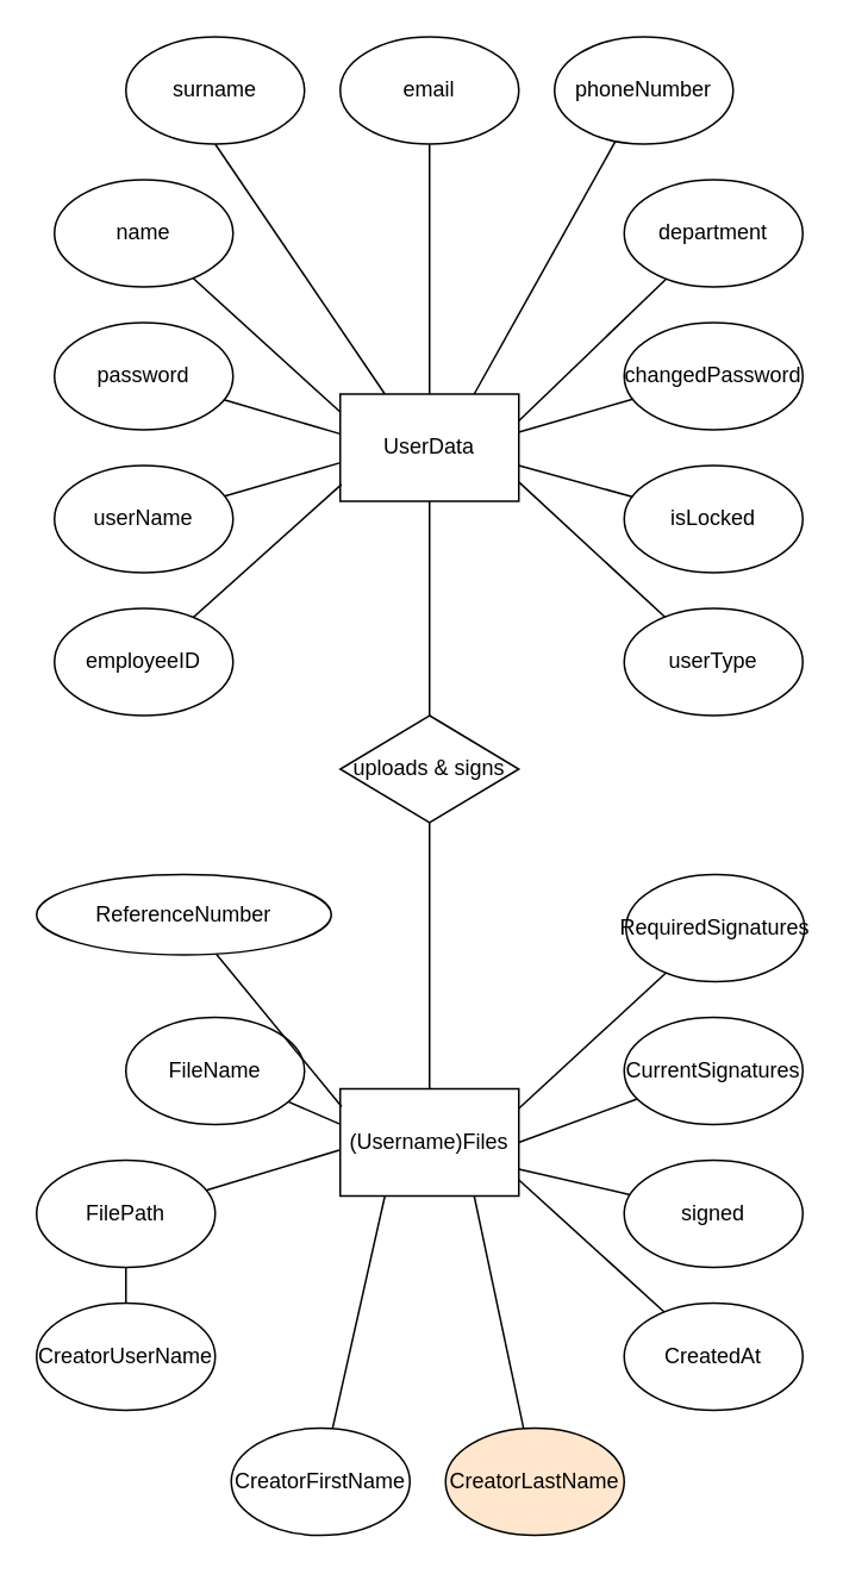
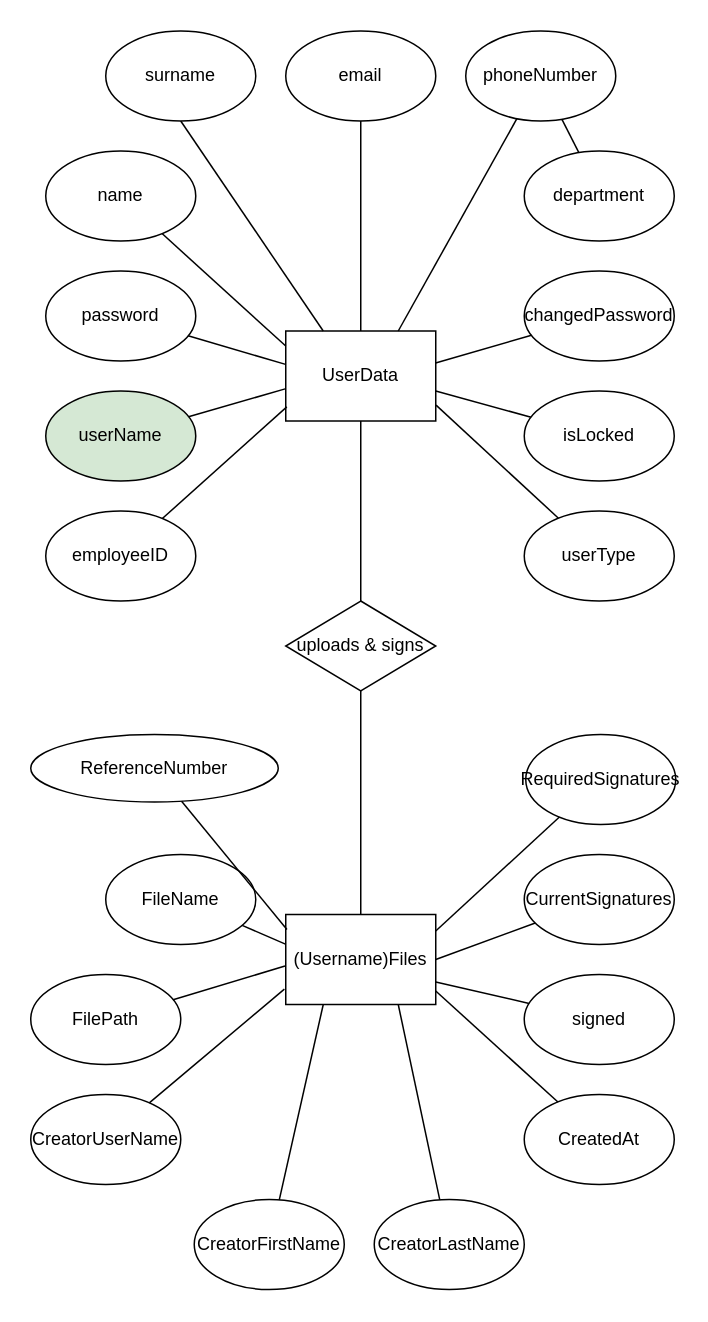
- <mxCell id="16" style="rounded=0;orthogonalLoop=1;jettySize=auto;html=1;entryX=1;entryY=0.25;entryDx=0;entryDy=0;endArrow=none;endFill=0;" edge="1" parent="1" source="17" target="2"><mxGeometry relative="1" as="geometry" /></mxCell>
+ <mxCell id="16" style="rounded=0;orthogonalLoop=1;jettySize=auto;html=1;endArrow=none;endFill=0;" edge="1" parent="1" source="17" target="15"><mxGeometry relative="1" as="geometry" /></mxCell>
- <mxCell id="7" value="userName" style="ellipse;whiteSpace=wrap;html=1;" vertex="1" parent="1"><mxGeometry x="30" y="260" width="100" height="60" as="geometry" /></mxCell>
+ <mxCell id="7" value="userName" style="ellipse;whiteSpace=wrap;html=1;fillColor=#d5e8d4;" vertex="1" parent="1"><mxGeometry x="30" y="260" width="100" height="60" as="geometry" /></mxCell>
- <mxCell id="43" style="rounded=0;orthogonalLoop=1;jettySize=auto;html=1;endArrow=none;endFill=0;" edge="1" parent="1" source="29" target="28"><mxGeometry relative="1" as="geometry" /></mxCell>
+ <mxCell id="43" style="rounded=0;orthogonalLoop=1;jettySize=auto;html=1;entryX=-0.009;entryY=0.829;entryDx=0;entryDy=0;entryPerimeter=0;endArrow=none;endFill=0;" edge="1" parent="1" source="29" target="3"><mxGeometry relative="1" as="geometry" /></mxCell>
- <mxCell id="33" value="CreatorLastName" style="ellipse;whiteSpace=wrap;html=1;fillColor=#ffe6cc;" vertex="1" parent="1"><mxGeometry x="249" y="799" width="100" height="60" as="geometry" /></mxCell>
+ <mxCell id="33" value="CreatorLastName" style="ellipse;whiteSpace=wrap;html=1;" vertex="1" parent="1"><mxGeometry x="249" y="799" width="100" height="60" as="geometry" /></mxCell>
